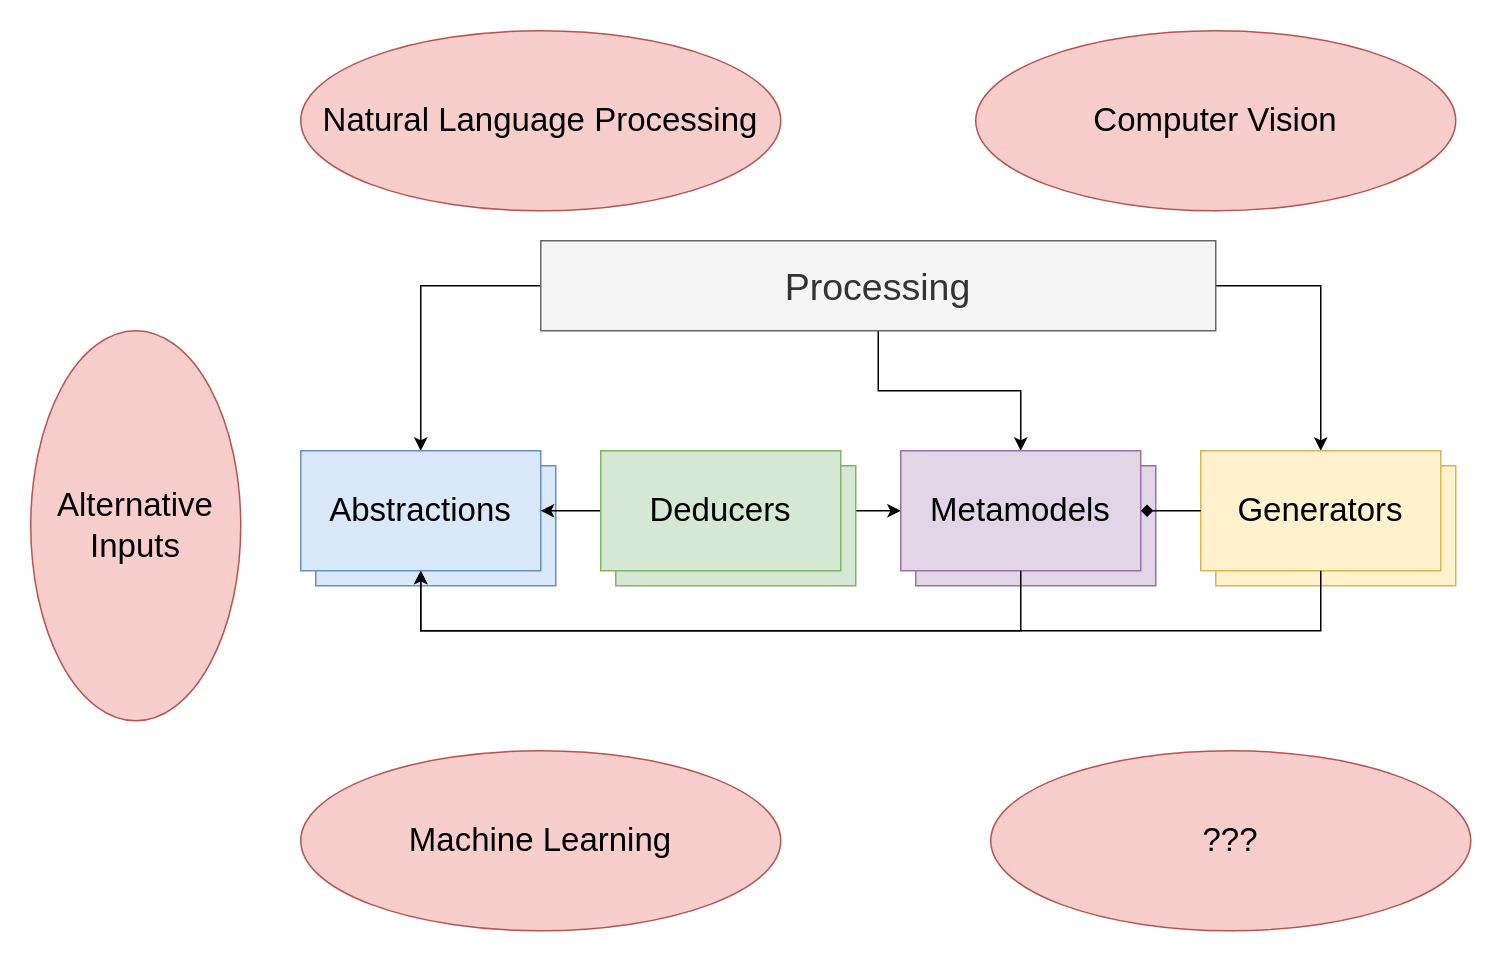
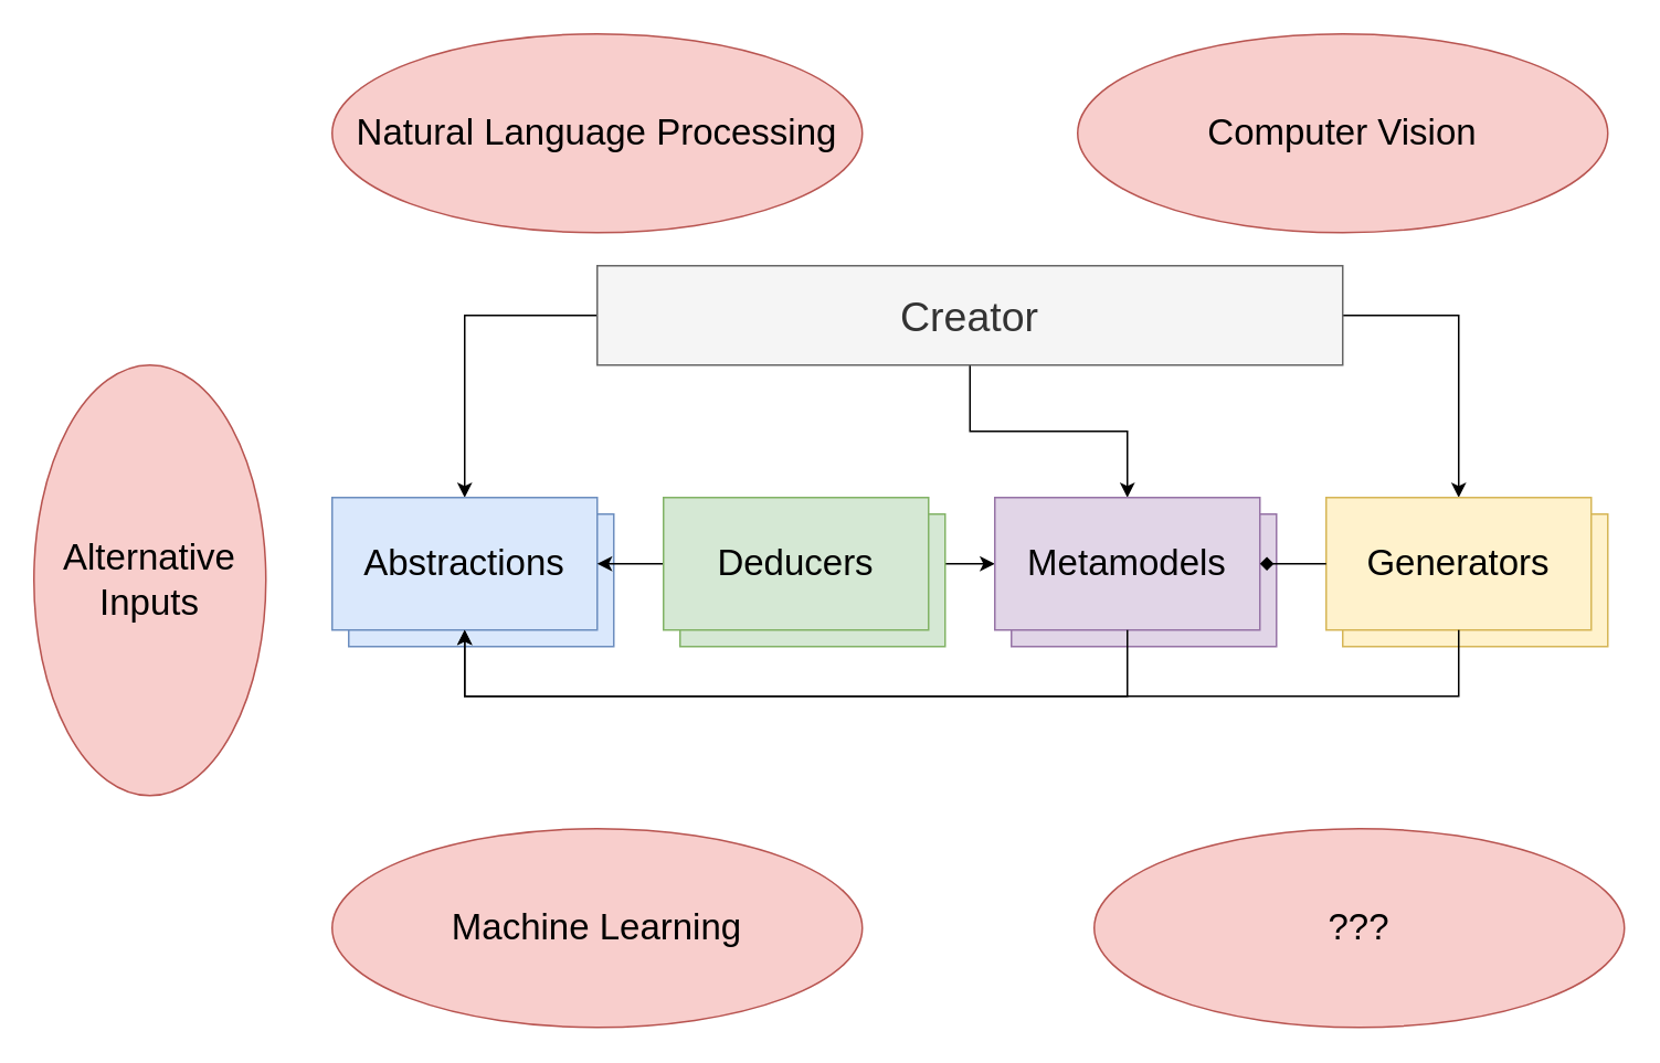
- <mxCell id="6" value="Processing" style="rounded=0;whiteSpace=wrap;html=1;fontSize=25;fillColor=#f5f5f5;strokeColor=#666666;fontColor=#333333;fontStyle=0" parent="1" vertex="1"><mxGeometry x="360" y="160" width="450" height="60" as="geometry" /></mxCell>
+ <mxCell id="6" value="Creator" style="rounded=0;whiteSpace=wrap;html=1;fontSize=25;fillColor=#f5f5f5;strokeColor=#666666;fontColor=#333333;fontStyle=0" parent="1" vertex="1"><mxGeometry x="360" y="160" width="450" height="60" as="geometry" /></mxCell>
